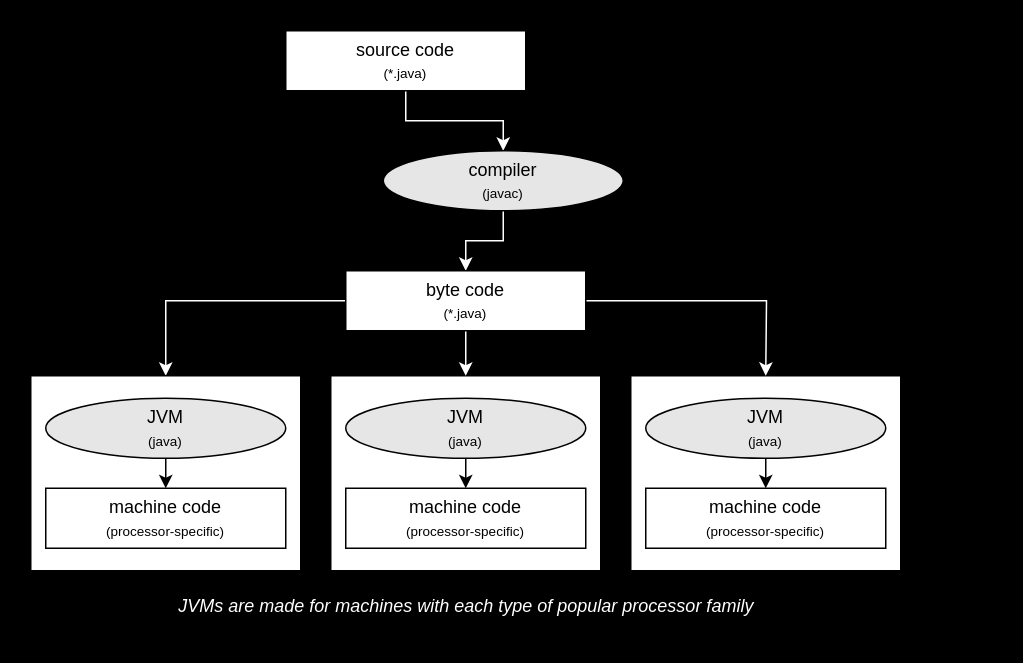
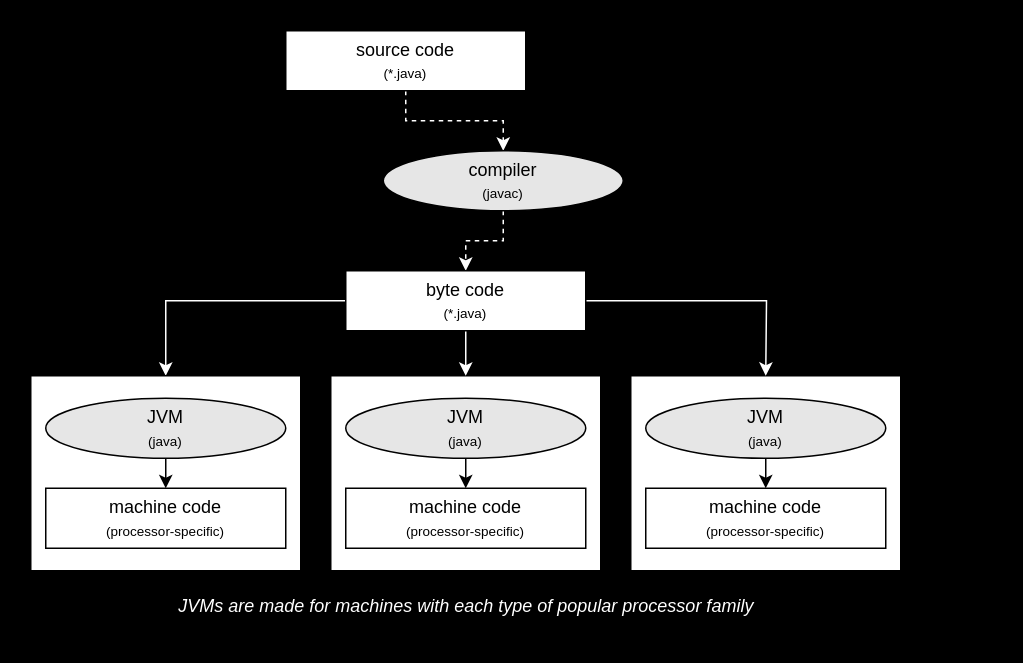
- <mxCell id="12" value="" style="edgeStyle=orthogonalEdgeStyle;rounded=0;orthogonalLoop=1;jettySize=auto;html=1;strokeColor=#FFFFFF;" edge="1" parent="1" source="13" target="15"><mxGeometry relative="1" as="geometry" /></mxCell>
+ <mxCell id="12" value="" style="edgeStyle=orthogonalEdgeStyle;rounded=0;orthogonalLoop=1;jettySize=auto;html=1;strokeColor=#FFFFFF;dashed=1;" edge="1" parent="1" source="13" target="15"><mxGeometry relative="1" as="geometry" /></mxCell>
- <mxCell id="14" value="" style="edgeStyle=orthogonalEdgeStyle;rounded=0;orthogonalLoop=1;jettySize=auto;html=1;strokeColor=#FFFFFF;" edge="1" parent="1" source="15" target="19"><mxGeometry relative="1" as="geometry" /></mxCell>
+ <mxCell id="14" value="" style="edgeStyle=orthogonalEdgeStyle;rounded=0;orthogonalLoop=1;jettySize=auto;html=1;strokeColor=#FFFFFF;dashed=1;" edge="1" parent="1" source="15" target="19"><mxGeometry relative="1" as="geometry" /></mxCell>
